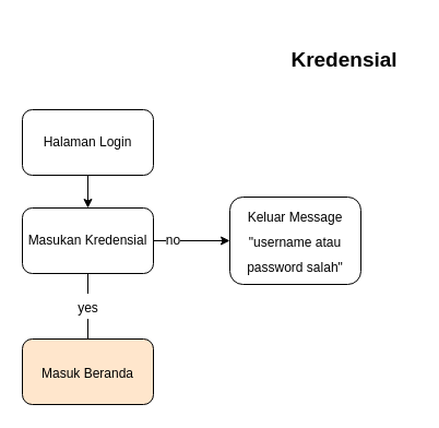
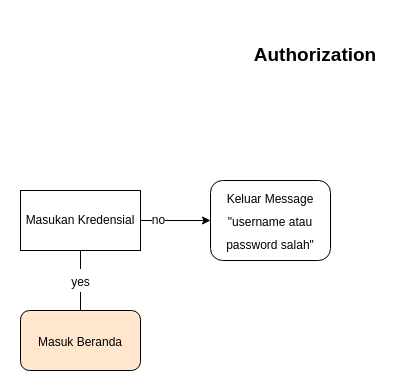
- <mxCell id="5" value="&lt;font style=&quot;font-size: 19px;&quot;&gt;&lt;b&gt;Kredensial&lt;/b&gt;&lt;/font&gt;" style="text;html=1;strokeColor=none;fillColor=none;align=center;verticalAlign=middle;whiteSpace=wrap;rounded=0;strokeWidth=1;" vertex="1" parent="1"><mxGeometry x="250" width="130" height="70" as="geometry" y="20" /></mxCell>
+ <mxCell id="5" value="&lt;font style=&quot;font-size: 19px;&quot;&gt;&lt;b&gt;Authorization&lt;/b&gt;&lt;/font&gt;" style="text;html=1;strokeColor=none;fillColor=none;align=center;verticalAlign=middle;whiteSpace=wrap;rounded=0;strokeWidth=1;" vertex="1" parent="1"><mxGeometry x="250" width="130" height="70" as="geometry" y="20" /></mxCell>
- <mxCell id="2" value="Halaman Login" style="rounded=1;whiteSpace=wrap;html=1;" vertex="1" parent="1"><mxGeometry x="20" y="100" width="120" height="60" as="geometry" /></mxCell>
- <mxCell id="4" value="" style="endArrow=classic;html=1;rounded=0;" edge="1" parent="1" source="2" target="3"><mxGeometry width="50" height="50" relative="1" as="geometry"><mxPoint x="340" y="320" as="sourcePoint" /><mxPoint x="390" y="270" as="targetPoint" /></mxGeometry></mxCell>
- <mxCell id="3" value="Masukan Kredensial" style="rounded=1;whiteSpace=wrap;html=1;" vertex="1" parent="1"><mxGeometry x="20" y="190" width="120" height="60" as="geometry" /></mxCell>
+ <mxCell id="3" value="Masukan Kredensial" style="whiteSpace=wrap;html=1;rounded=0;" vertex="1" parent="1"><mxGeometry x="20" y="190" width="120" height="60" as="geometry" /></mxCell>
